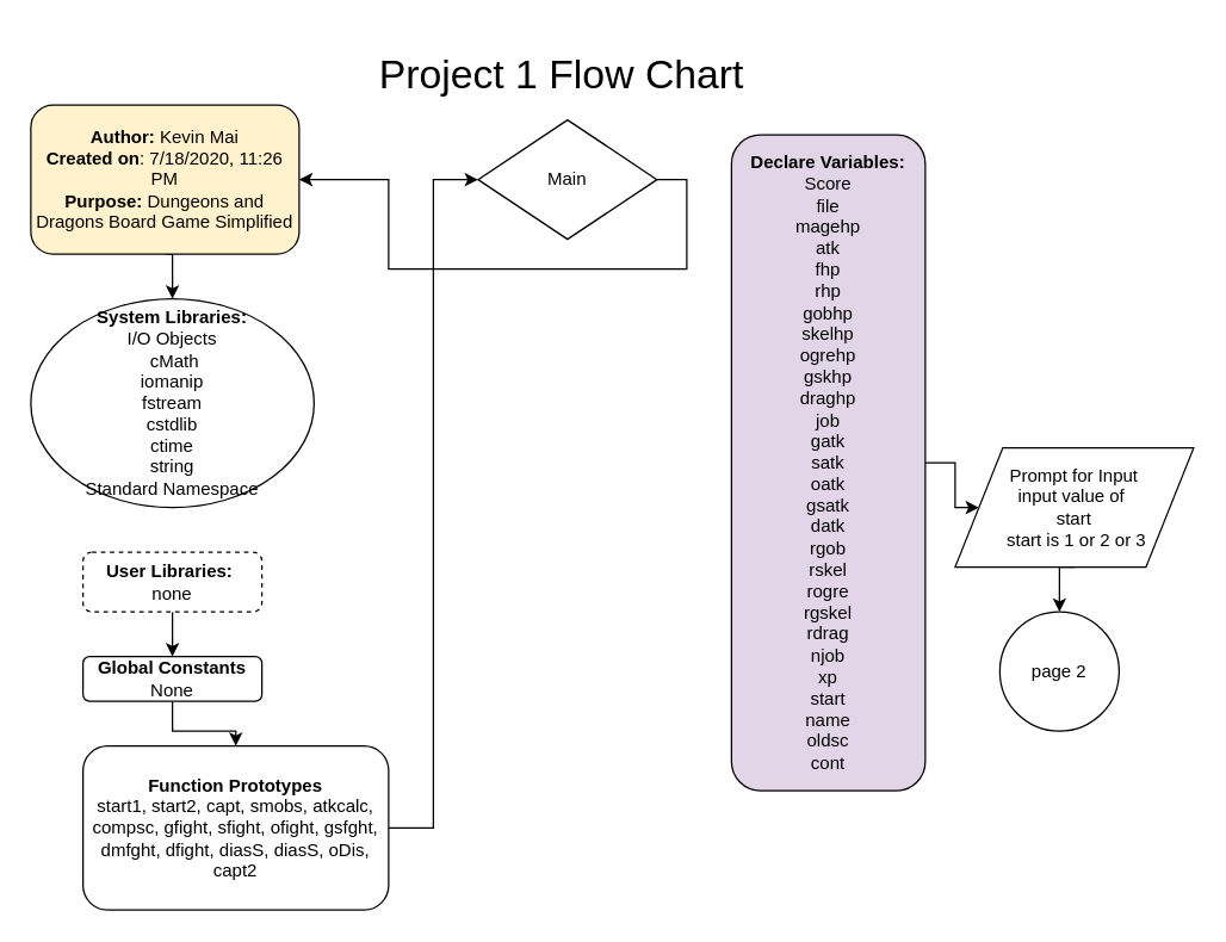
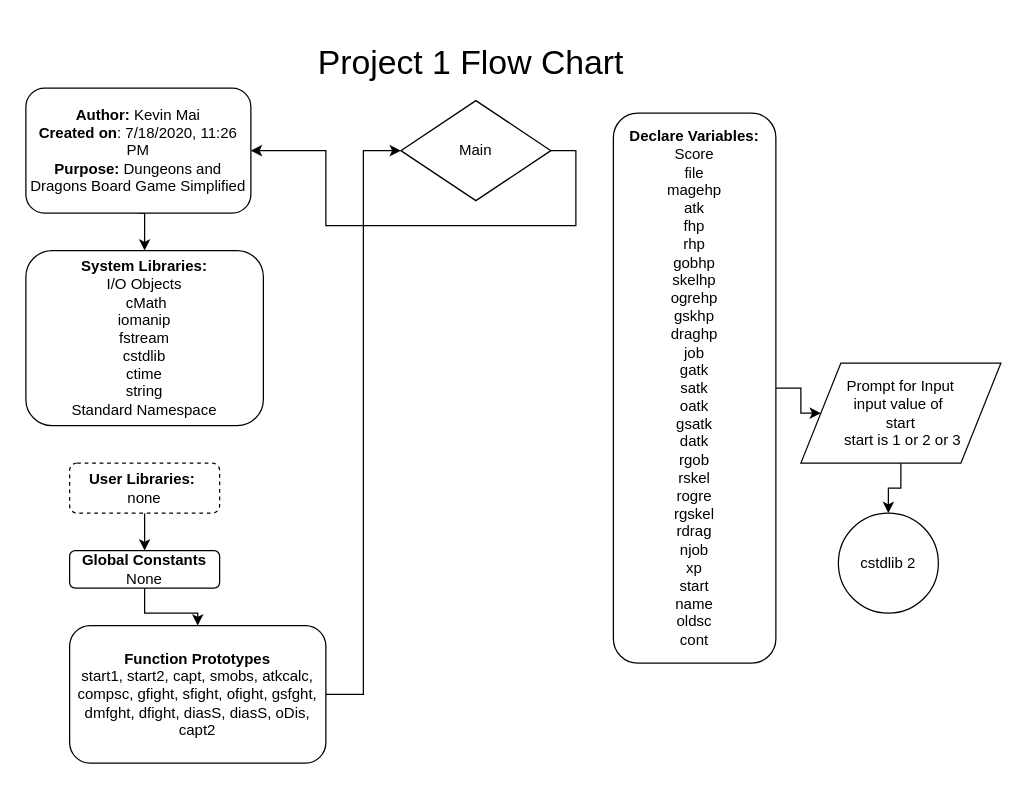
- <mxCell id="4" value="&lt;b&gt;Author:&lt;/b&gt; Kevin Mai&lt;br&gt;&lt;b&gt;Created on&lt;/b&gt;: 7/18/2020, 11:26 PM&lt;br&gt;&lt;b&gt;Purpose:&lt;/b&gt; Dungeons and Dragons Board Game Simplified" style="rounded=1;whiteSpace=wrap;html=1;fillColor=#fff2cc;" parent="1" vertex="1"><mxGeometry x="20" y="70" width="180" height="100" as="geometry" /></mxCell>
+ <mxCell id="4" value="&lt;b&gt;Author:&lt;/b&gt; Kevin Mai&lt;br&gt;&lt;b&gt;Created on&lt;/b&gt;: 7/18/2020, 11:26 PM&lt;br&gt;&lt;b&gt;Purpose:&lt;/b&gt; Dungeons and Dragons Board Game Simplified" style="rounded=1;whiteSpace=wrap;html=1;" parent="1" vertex="1"><mxGeometry x="20" y="70" width="180" height="100" as="geometry" /></mxCell>
- <mxCell id="5" value="&lt;b&gt;System Libraries:&lt;/b&gt;&lt;br&gt;I/O Objects&lt;br&gt;&amp;nbsp;cMath&lt;br&gt;iomanip&lt;br&gt;fstream&lt;br&gt;cstdlib&lt;br&gt;ctime&lt;br&gt;string&lt;br&gt;&amp;nbsp;Standard Namespace&amp;nbsp;" style="ellipse;whiteSpace=wrap;html=1;" parent="1" vertex="1"><mxGeometry x="20" y="200" width="190" height="140" as="geometry" /></mxCell>
+ <mxCell id="5" value="&lt;b&gt;System Libraries:&lt;/b&gt;&lt;br&gt;I/O Objects&lt;br&gt;&amp;nbsp;cMath&lt;br&gt;iomanip&lt;br&gt;fstream&lt;br&gt;cstdlib&lt;br&gt;ctime&lt;br&gt;string&lt;br&gt;&amp;nbsp;Standard Namespace&amp;nbsp;" style="rounded=1;whiteSpace=wrap;html=1;" parent="1" vertex="1"><mxGeometry x="20" y="200" width="190" height="140" as="geometry" /></mxCell>
- <mxCell id="15" value="&lt;b&gt;Declare Variables:&lt;br&gt;&lt;/b&gt;Score&lt;br&gt;file&lt;br&gt;magehp&lt;br&gt;atk&lt;br&gt;fhp&lt;br&gt;rhp&lt;br&gt;gobhp&lt;br&gt;skelhp&lt;br&gt;ogrehp&lt;br&gt;gskhp&lt;br&gt;draghp&lt;br&gt;job&lt;br&gt;gatk&lt;br&gt;satk&lt;br&gt;oatk&lt;br&gt;gsatk&lt;br&gt;datk&lt;br&gt;rgob&lt;br&gt;rskel&lt;br&gt;rogre&lt;br&gt;rgskel&lt;br&gt;rdrag&lt;br&gt;njob&lt;br&gt;xp&lt;br&gt;start&lt;br&gt;name&lt;br&gt;oldsc&lt;br&gt;cont" style="rounded=1;whiteSpace=wrap;html=1;fillColor=#e1d5e7;" parent="1" vertex="1"><mxGeometry x="490" y="90" width="130" height="440" as="geometry" /></mxCell>
+ <mxCell id="15" value="&lt;b&gt;Declare Variables:&lt;br&gt;&lt;/b&gt;Score&lt;br&gt;file&lt;br&gt;magehp&lt;br&gt;atk&lt;br&gt;fhp&lt;br&gt;rhp&lt;br&gt;gobhp&lt;br&gt;skelhp&lt;br&gt;ogrehp&lt;br&gt;gskhp&lt;br&gt;draghp&lt;br&gt;job&lt;br&gt;gatk&lt;br&gt;satk&lt;br&gt;oatk&lt;br&gt;gsatk&lt;br&gt;datk&lt;br&gt;rgob&lt;br&gt;rskel&lt;br&gt;rogre&lt;br&gt;rgskel&lt;br&gt;rdrag&lt;br&gt;njob&lt;br&gt;xp&lt;br&gt;start&lt;br&gt;name&lt;br&gt;oldsc&lt;br&gt;cont" style="rounded=1;whiteSpace=wrap;html=1;" parent="1" vertex="1"><mxGeometry x="490" y="90" width="130" height="440" as="geometry" /></mxCell>
- <mxCell id="17" value="Prompt for Input&lt;br&gt;input value of&amp;nbsp;&lt;br&gt;start&lt;br&gt;&amp;nbsp;start is 1 or 2 or 3" style="shape=parallelogram;perimeter=parallelogramPerimeter;whiteSpace=wrap;html=1;" parent="1" vertex="1"><mxGeometry x="640" y="300" width="160" height="80" as="geometry" /></mxCell>
+ <mxCell id="17" value="Prompt for Input&lt;br&gt;input value of&amp;nbsp;&lt;br&gt;start&lt;br&gt;&amp;nbsp;start is 1 or 2 or 3" style="shape=parallelogram;perimeter=parallelogramPerimeter;whiteSpace=wrap;html=1;" parent="1" vertex="1"><mxGeometry x="640" y="290" width="160" height="80" as="geometry" /></mxCell>
- <mxCell id="18" value="page 2" style="ellipse;whiteSpace=wrap;html=1;aspect=fixed;" parent="1" vertex="1"><mxGeometry x="670" y="410" width="80" height="80" as="geometry" /></mxCell>
+ <mxCell id="18" value="cstdlib 2" style="ellipse;whiteSpace=wrap;html=1;aspect=fixed;" parent="1" vertex="1"><mxGeometry x="670" y="410" width="80" height="80" as="geometry" /></mxCell>
